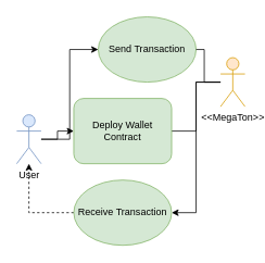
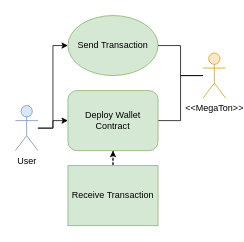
- <mxCell id="5" value="Send Transaction" style="ellipse;whiteSpace=wrap;html=1;fillColor=#d5e8d4;strokeColor=#82b366;" vertex="1" parent="1"><mxGeometry x="120" y="20" width="120" height="80" as="geometry" /></mxCell>
+ <mxCell id="5" value="Send Transaction" style="ellipse;whiteSpace=wrap;html=1;fillColor=#d5e8d4;strokeColor=#82b366;" vertex="1" parent="1"><mxGeometry x="90" y="20" width="120" height="80" as="geometry" /></mxCell>
- <mxCell id="6" style="edgeStyle=orthogonalEdgeStyle;rounded=0;orthogonalLoop=1;jettySize=auto;html=1;entryX=1;entryY=0.5;entryDx=0;entryDy=0;endArrow=classic;endFill=1;" edge="1" parent="1" source="9" target="11"><mxGeometry relative="1" as="geometry" /></mxCell>
- <mxCell id="10" style="edgeStyle=orthogonalEdgeStyle;rounded=0;orthogonalLoop=1;jettySize=auto;html=1;startArrow=none;startFill=0;endArrow=classic;endFill=1;dashed=1;" edge="1" parent="1" source="11" target="4"><mxGeometry relative="1" as="geometry"><mxPoint x="-10" y="200" as="targetPoint" /></mxGeometry></mxCell>
+ <mxCell id="10" style="edgeStyle=orthogonalEdgeStyle;rounded=0;orthogonalLoop=1;jettySize=auto;html=1;startArrow=none;startFill=0;endArrow=classic;endFill=1;dashed=1;" edge="1" parent="1" source="11" target="12"><mxGeometry relative="1" as="geometry"><mxPoint x="-10" y="200" as="targetPoint" /></mxGeometry></mxCell>
- <mxCell id="11" value="Receive Transaction" style="ellipse;whiteSpace=wrap;html=1;fillColor=#d5e8d4;strokeColor=#82b366;" vertex="1" parent="1"><mxGeometry x="90" y="220" width="120" height="80" as="geometry" /></mxCell>
+ <mxCell id="11" value="Receive Transaction" style="whiteSpace=wrap;html=1;fillColor=#d5e8d4;strokeColor=#82b366;rounded=0;" vertex="1" parent="1"><mxGeometry x="90" y="220" width="120" height="80" as="geometry" /></mxCell>
